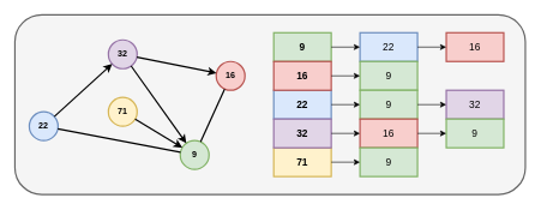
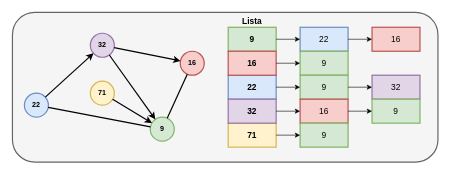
+ <mxCell id="35" value="Lista" style="text;html=1;strokeColor=none;fillColor=none;align=center;verticalAlign=middle;whiteSpace=wrap;rounded=0;fontSize=14;fontColor=#000000;fontStyle=1" vertex="1" parent="1"><mxGeometry x="390" y="25" width="60" height="20" as="geometry" /></mxCell>
